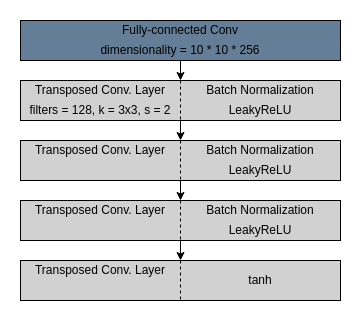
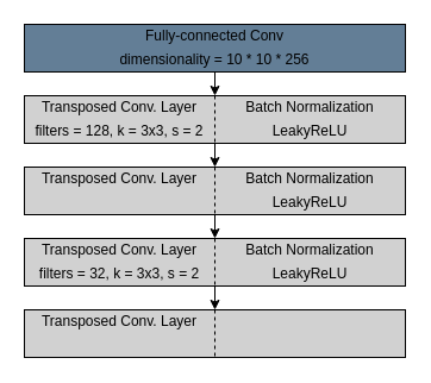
+ <mxCell id="22" value="filters = 32, k = 3x3, s = 2" style="text;html=1;strokeColor=none;fillColor=none;align=center;verticalAlign=middle;whiteSpace=wrap;rounded=0;" parent="1" vertex="1"><mxGeometry x="20" y="220" width="160" height="20" as="geometry" /></mxCell>
- <mxCell id="29" value="tanh" style="text;html=1;strokeColor=none;fillColor=none;align=center;verticalAlign=middle;whiteSpace=wrap;rounded=0;" parent="1" vertex="1"><mxGeometry x="180" y="270" width="160" height="20" as="geometry" /></mxCell>
